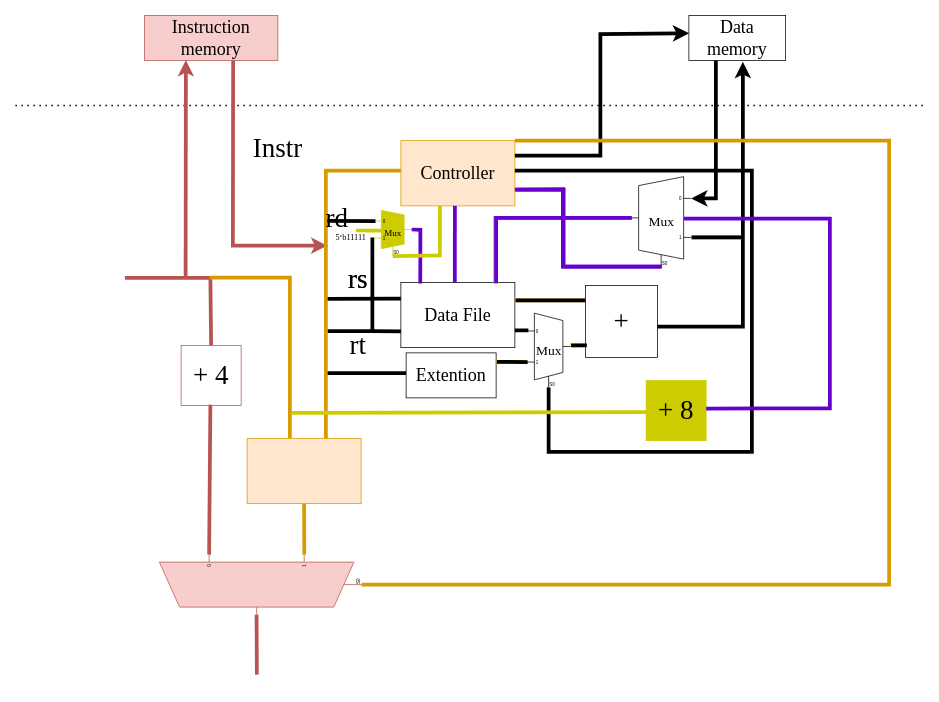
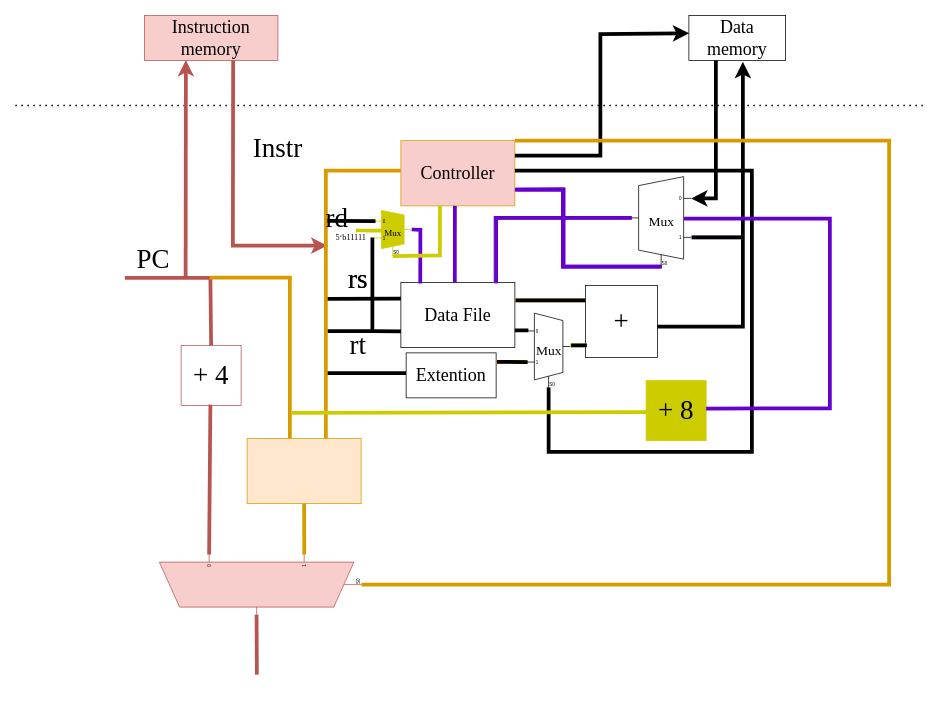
- <mxCell id="13" value="&lt;font style=&quot;font-size: 24px&quot; face=&quot;Ubuntu Mono&quot;&gt;Controller&lt;/font&gt;" style="rounded=0;whiteSpace=wrap;html=1;fillColor=#ffe6cc;strokeColor=#d79b00;" parent="1" vertex="1"><mxGeometry x="534" y="187" width="152" height="87" as="geometry" /></mxCell>
+ <mxCell id="13" value="&lt;font style=&quot;font-size: 24px&quot; face=&quot;Ubuntu Mono&quot;&gt;Controller&lt;/font&gt;" style="rounded=0;whiteSpace=wrap;html=1;fillColor=#f8cecc;strokeColor=#d79b00;" parent="1" vertex="1"><mxGeometry x="534" y="187" width="152" height="87" as="geometry" /></mxCell>
+ <mxCell id="11" value="&lt;font style=&quot;font-size: 36px&quot; face=&quot;Ubuntu Mono&quot;&gt;PC&lt;/font&gt;" style="text;html=1;strokeColor=none;fillColor=none;align=center;verticalAlign=middle;whiteSpace=wrap;rounded=0;" parent="1" vertex="1"><mxGeometry x="184" y="335" width="40" height="20" as="geometry" /></mxCell>
